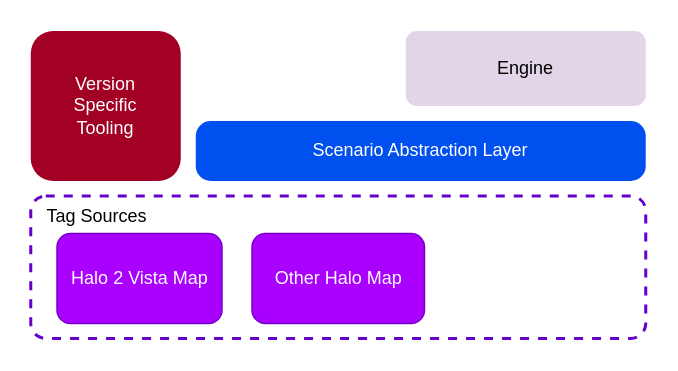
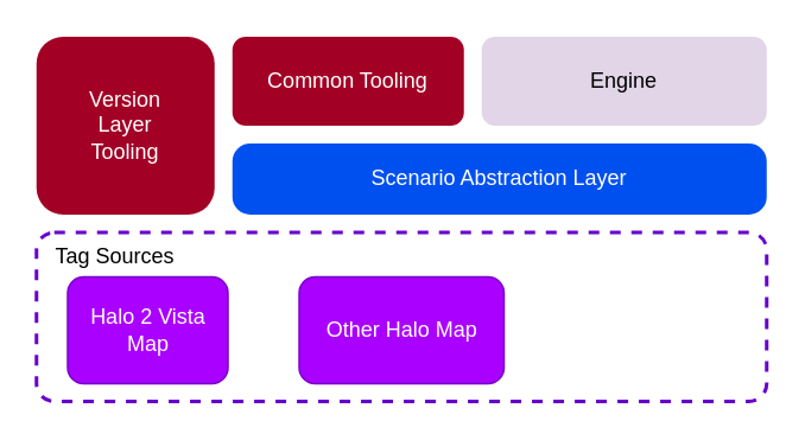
+ <mxCell id="8" value="&lt;div&gt;Common Tooling&lt;/div&gt;" style="rounded=1;whiteSpace=wrap;html=1;dashed=1;strokeWidth=2;fillColor=#a20025;fontColor=#ffffff;align=center;strokeColor=none;" vertex="1" parent="1"><mxGeometry x="130" y="20" width="130" height="50" as="geometry" /></mxCell>
- <mxCell id="7" value="&lt;div&gt;Version&lt;/div&gt;&lt;div&gt;Specific&lt;/div&gt;&lt;div&gt;Tooling&lt;/div&gt;" style="rounded=1;whiteSpace=wrap;html=1;dashed=1;strokeWidth=2;fillColor=#a20025;fontColor=#ffffff;align=center;strokeColor=none;" vertex="1" parent="1"><mxGeometry x="20" y="20" width="100" height="100" as="geometry" /></mxCell>
+ <mxCell id="7" value="&lt;div&gt;Version&lt;/div&gt;&lt;div&gt;Layer&lt;/div&gt;&lt;div&gt;Tooling&lt;/div&gt;" style="rounded=1;whiteSpace=wrap;html=1;dashed=1;strokeWidth=2;fillColor=#a20025;fontColor=#ffffff;align=center;strokeColor=none;" vertex="1" parent="1"><mxGeometry x="20" y="20" width="100" height="100" as="geometry" /></mxCell>
- <mxCell id="3" value="Halo 2 Vista Map" style="rounded=1;whiteSpace=wrap;html=1;align=center;fillColor=#aa00ff;strokeColor=#7700CC;fontColor=#ffffff;" vertex="1" parent="1"><mxGeometry x="37.5" y="155" width="110" height="60" as="geometry" /></mxCell>
+ <mxCell id="3" value="Halo 2 Vista Map" style="rounded=1;whiteSpace=wrap;html=1;align=center;fillColor=#aa00ff;strokeColor=#7700CC;fontColor=#ffffff;" vertex="1" parent="1"><mxGeometry x="37.5" y="155" width="90" height="60" as="geometry" /></mxCell>
